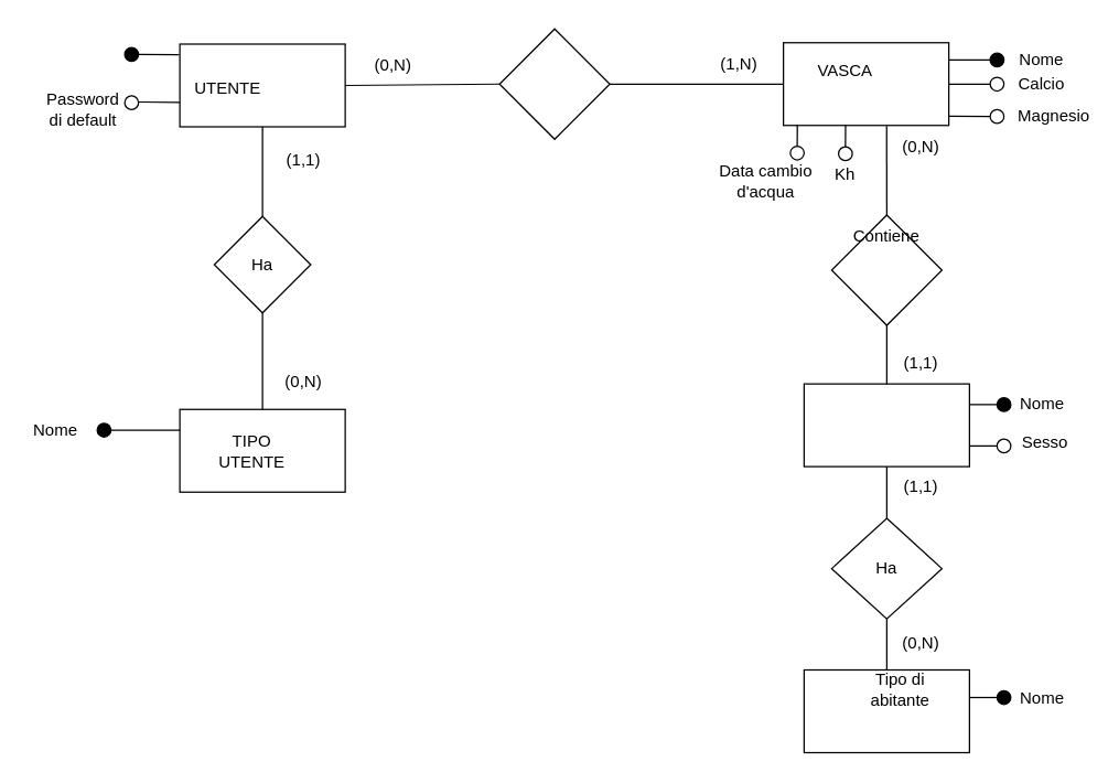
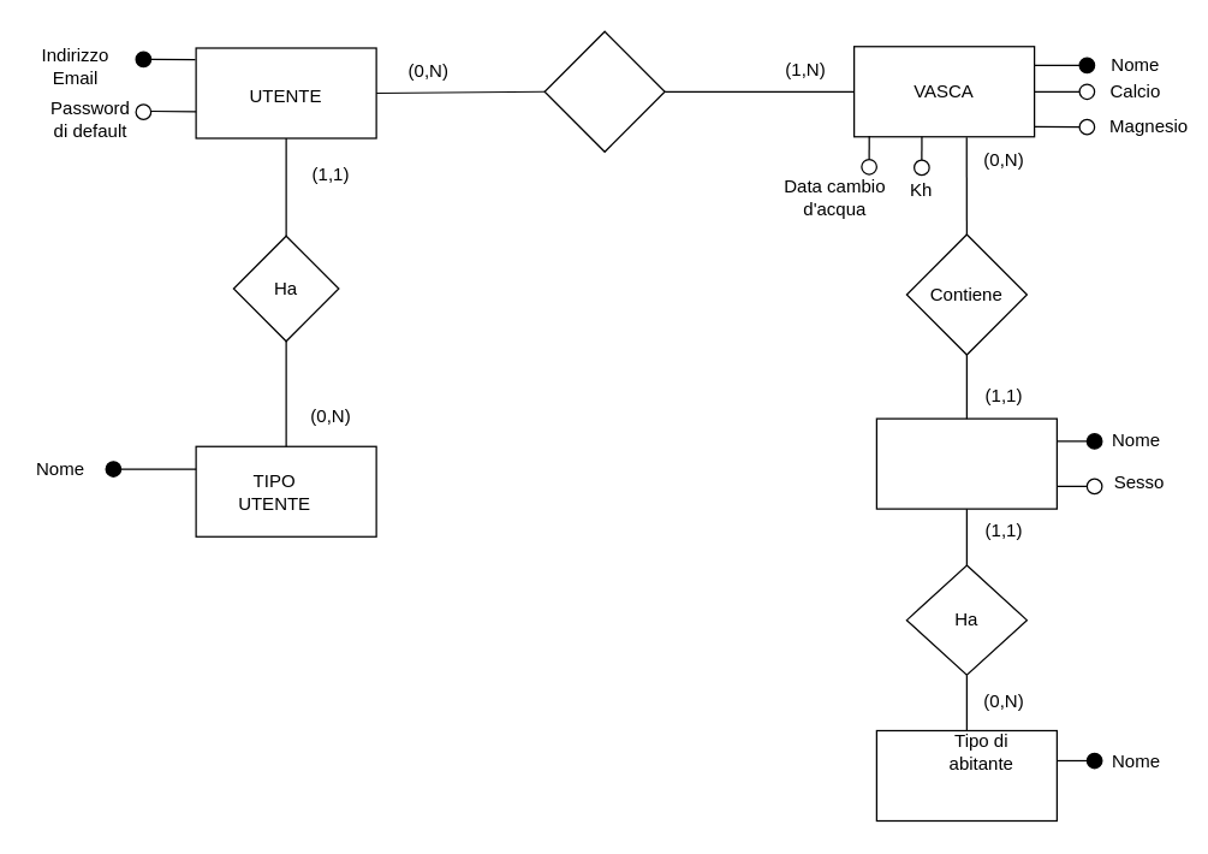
+ <mxCell id="8" value="Indirizzo Email" style="text;html=1;strokeColor=none;fillColor=none;align=center;verticalAlign=middle;whiteSpace=wrap;rounded=0;" vertex="1" parent="1"><mxGeometry x="30" y="34" width="40" height="20" as="geometry" /></mxCell>
- <mxCell id="22" value="VASCA" style="text;html=1;strokeColor=none;fillColor=none;align=center;verticalAlign=middle;whiteSpace=wrap;rounded=0;" vertex="1" parent="1"><mxGeometry x="593" y="40.5" width="40" height="20" as="geometry" /></mxCell>
+ <mxCell id="22" value="VASCA" style="text;html=1;strokeColor=none;fillColor=none;align=center;verticalAlign=middle;whiteSpace=wrap;rounded=0;" vertex="1" parent="1"><mxGeometry x="608" y="50.5" width="40" height="20" as="geometry" /></mxCell>
- <mxCell id="3" value="UTENTE" style="text;html=1;strokeColor=none;fillColor=none;align=center;verticalAlign=middle;whiteSpace=wrap;rounded=0;" vertex="1" parent="1"><mxGeometry x="145" y="54" width="40" height="20" as="geometry" /></mxCell>
+ <mxCell id="3" value="UTENTE" style="text;html=1;strokeColor=none;fillColor=none;align=center;verticalAlign=middle;whiteSpace=wrap;rounded=0;" vertex="1" parent="1"><mxGeometry x="170" y="54" width="40" height="20" as="geometry" /></mxCell>
- <mxCell id="42" value="Contiene" style="text;html=1;strokeColor=none;fillColor=none;align=center;verticalAlign=middle;whiteSpace=wrap;rounded=0;" vertex="1" parent="1"><mxGeometry x="623" y="160.5" width="40" height="20" as="geometry" /></mxCell>
+ <mxCell id="42" value="Contiene" style="text;html=1;strokeColor=none;fillColor=none;align=center;verticalAlign=middle;whiteSpace=wrap;rounded=0;" vertex="1" parent="1"><mxGeometry x="623" y="185.5" width="40" height="20" as="geometry" /></mxCell>
